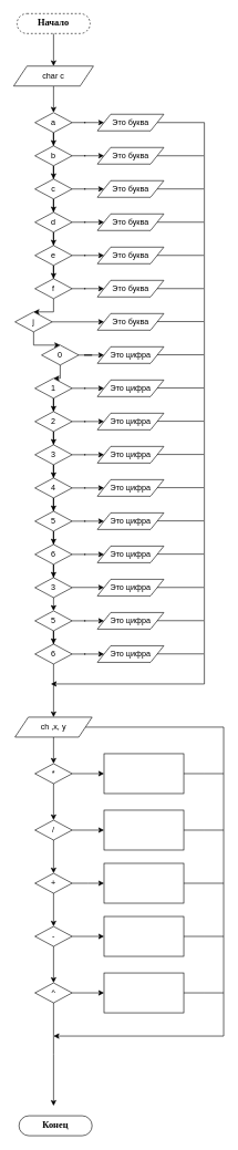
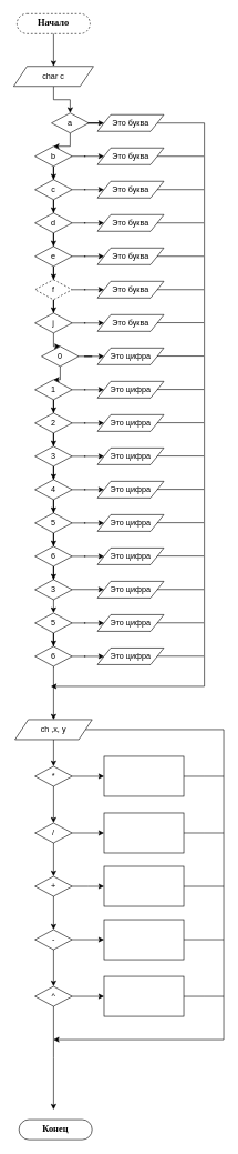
- <mxCell id="9" value="a" style="rhombus;whiteSpace=wrap;html=1;" vertex="1" parent="1"><mxGeometry x="52" y="169" width="56" height="30" as="geometry" /></mxCell>
+ <mxCell id="9" value="a" style="rhombus;whiteSpace=wrap;html=1;" vertex="1" parent="1"><mxGeometry x="77" y="169" width="56" height="30" as="geometry" /></mxCell>
- <mxCell id="31" value="f" style="rhombus;whiteSpace=wrap;html=1;" vertex="1" parent="1"><mxGeometry x="52" y="419" width="56" height="30" as="geometry" /></mxCell>
+ <mxCell id="31" value="f" style="rhombus;whiteSpace=wrap;html=1;dashed=1;" vertex="1" parent="1"><mxGeometry x="52" y="419" width="56" height="30" as="geometry" /></mxCell>
- <mxCell id="35" value="j" style="rhombus;whiteSpace=wrap;html=1;" vertex="1" parent="1"><mxGeometry x="22" y="469" width="56" height="30" as="geometry" /></mxCell>
+ <mxCell id="35" value="j" style="rhombus;whiteSpace=wrap;html=1;" vertex="1" parent="1"><mxGeometry x="52" y="469" width="56" height="30" as="geometry" /></mxCell>
